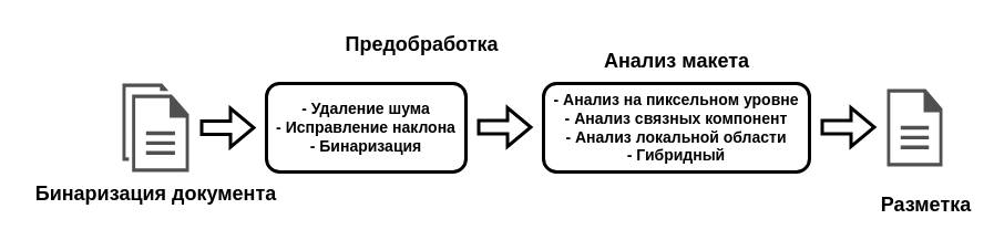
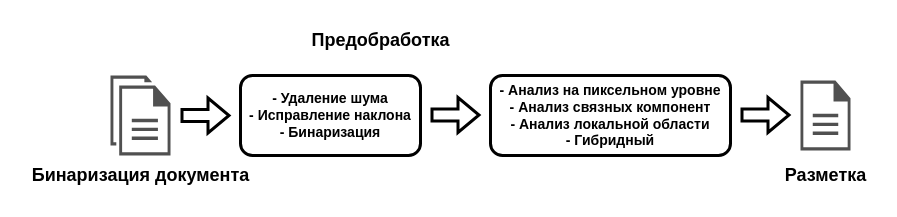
- <mxCell id="10" value="&lt;b&gt;&lt;font style=&quot;font-size: 18px;&quot;&gt;Анализ макета&lt;/font&gt;&lt;/b&gt;" style="text;html=1;align=center;verticalAlign=middle;resizable=0;points=[];autosize=1;strokeColor=none;fillColor=none;" vertex="1" parent="1"><mxGeometry x="535" y="35" width="150" height="40" as="geometry" /></mxCell>
- <mxCell id="12" value="&lt;font style=&quot;font-size: 18px;&quot;&gt;&lt;b&gt;Разметка&lt;/b&gt;&lt;/font&gt;" style="text;html=1;align=center;verticalAlign=middle;resizable=0;points=[];autosize=1;strokeColor=none;fillColor=none;" vertex="1" parent="1"><mxGeometry x="785" y="165" width="100" height="40" as="geometry" /></mxCell>
+ <mxCell id="12" value="&lt;font style=&quot;font-size: 18px;&quot;&gt;&lt;b&gt;Разметка&lt;/b&gt;&lt;/font&gt;" style="text;html=1;align=center;verticalAlign=middle;resizable=0;points=[];autosize=1;strokeColor=none;fillColor=none;" vertex="1" parent="1"><mxGeometry x="775" y="155" width="100" height="40" as="geometry" /></mxCell>
